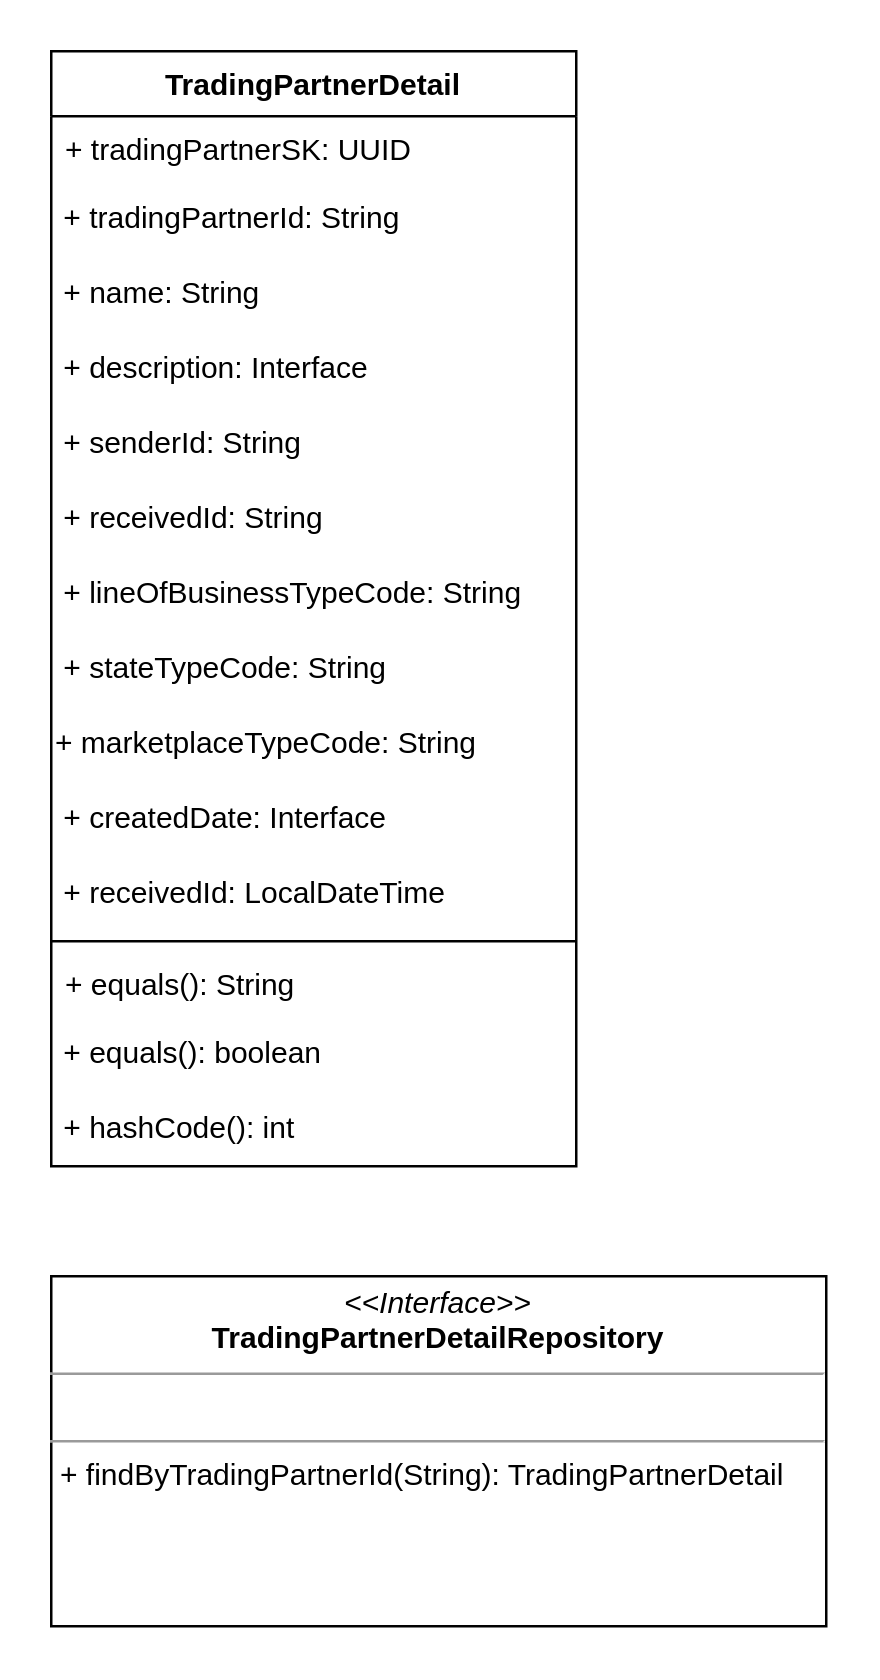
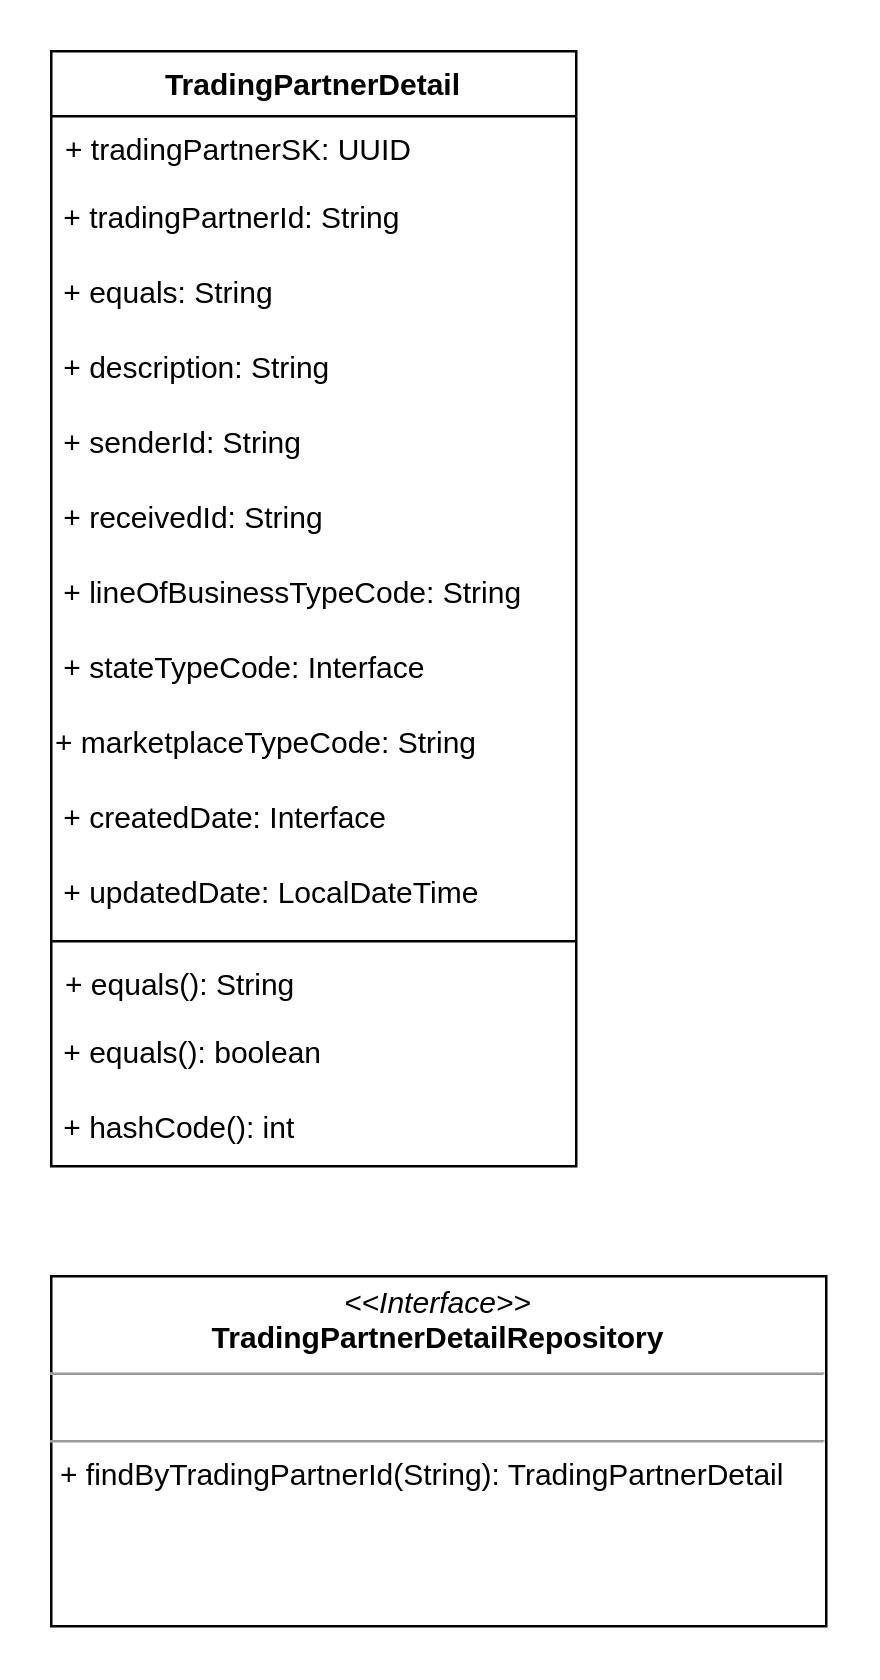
- <mxCell id="5" value="&amp;nbsp;+ name: String" style="text;html=1;strokeColor=none;fillColor=none;align=left;verticalAlign=middle;whiteSpace=wrap;rounded=0;" vertex="1" parent="2"><mxGeometry y="82" width="210" height="30" as="geometry" /></mxCell>
+ <mxCell id="5" value="&amp;nbsp;+ equals: String" style="text;html=1;strokeColor=none;fillColor=none;align=left;verticalAlign=middle;whiteSpace=wrap;rounded=0;" vertex="1" parent="2"><mxGeometry y="82" width="210" height="30" as="geometry" /></mxCell>
- <mxCell id="6" value="&amp;nbsp;+ description: Interface" style="text;html=1;strokeColor=none;fillColor=none;align=left;verticalAlign=middle;whiteSpace=wrap;rounded=0;" vertex="1" parent="2"><mxGeometry y="112" width="210" height="30" as="geometry" /></mxCell>
+ <mxCell id="6" value="&amp;nbsp;+ description: String" style="text;html=1;strokeColor=none;fillColor=none;align=left;verticalAlign=middle;whiteSpace=wrap;rounded=0;" vertex="1" parent="2"><mxGeometry y="112" width="210" height="30" as="geometry" /></mxCell>
- <mxCell id="10" value="&amp;nbsp;+ stateTypeCode: String" style="text;html=1;strokeColor=none;fillColor=none;align=left;verticalAlign=middle;whiteSpace=wrap;rounded=0;" vertex="1" parent="2"><mxGeometry y="232" width="210" height="30" as="geometry" /></mxCell>
+ <mxCell id="10" value="&amp;nbsp;+ stateTypeCode: Interface" style="text;html=1;strokeColor=none;fillColor=none;align=left;verticalAlign=middle;whiteSpace=wrap;rounded=0;" vertex="1" parent="2"><mxGeometry y="232" width="210" height="30" as="geometry" /></mxCell>
- <mxCell id="13" value="&amp;nbsp;+ receivedId: LocalDateTime" style="text;html=1;strokeColor=none;fillColor=none;align=left;verticalAlign=middle;whiteSpace=wrap;rounded=0;" vertex="1" parent="2"><mxGeometry y="322" width="210" height="30" as="geometry" /></mxCell>
+ <mxCell id="13" value="&amp;nbsp;+ updatedDate: LocalDateTime" style="text;html=1;strokeColor=none;fillColor=none;align=left;verticalAlign=middle;whiteSpace=wrap;rounded=0;" vertex="1" parent="2"><mxGeometry y="322" width="210" height="30" as="geometry" /></mxCell>
